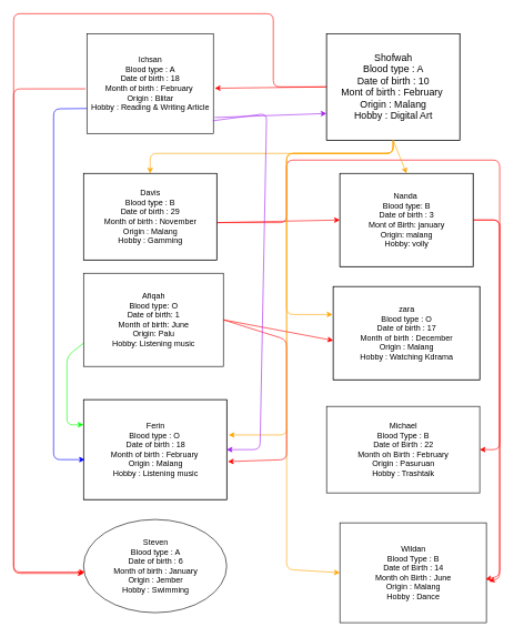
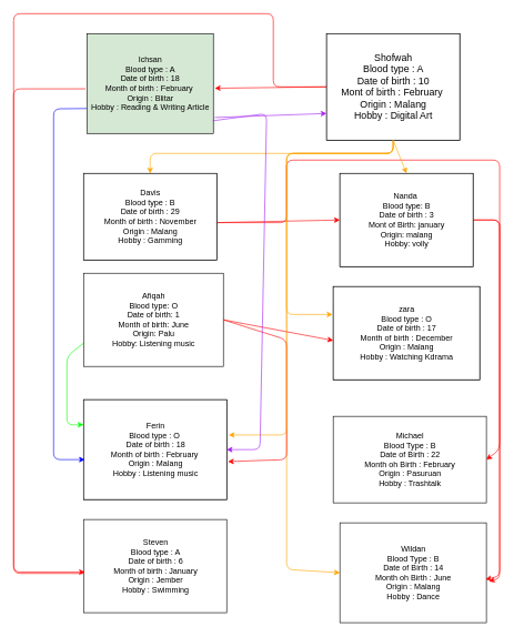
- <mxCell id="6" value="&lt;div&gt;Ichsan&lt;/div&gt;&lt;div&gt;Blood type : A&lt;/div&gt;&lt;div&gt;Date of birth : 18&lt;/div&gt;&lt;div&gt;Month of birth : February&amp;nbsp;&lt;/div&gt;&lt;div&gt;Origin : Blitar&lt;/div&gt;&lt;div&gt;Hobby : Reading &amp;amp; Writing Article&lt;/div&gt;" style="html=1;dashed=0;whitespace=wrap;" vertex="1" parent="1"><mxGeometry x="130" y="50" width="190" height="150" as="geometry" /></mxCell>
+ <mxCell id="6" value="&lt;div&gt;Ichsan&lt;/div&gt;&lt;div&gt;Blood type : A&lt;/div&gt;&lt;div&gt;Date of birth : 18&lt;/div&gt;&lt;div&gt;Month of birth : February&amp;nbsp;&lt;/div&gt;&lt;div&gt;Origin : Blitar&lt;/div&gt;&lt;div&gt;Hobby : Reading &amp;amp; Writing Article&lt;/div&gt;" style="html=1;dashed=0;whitespace=wrap;fillColor=#d5e8d4;" vertex="1" parent="1"><mxGeometry x="130" y="50" width="190" height="150" as="geometry" /></mxCell>
- <mxCell id="14" value="&lt;div&gt;Michael&lt;/div&gt;&lt;div&gt;Blood Type : B&lt;/div&gt;&lt;div&gt;Date of Birth : 22&lt;/div&gt;&lt;div&gt;Month oh Birth : February&lt;/div&gt;&lt;div&gt;Origin : Pasuruan&lt;/div&gt;&lt;div&gt;Hobby : Trashtalk&lt;/div&gt;" style="html=1;dashed=0;whitespace=wrap;" vertex="1" parent="1"><mxGeometry x="490" y="610" width="230" height="130" as="geometry" /></mxCell>
+ <mxCell id="14" value="&lt;div&gt;Michael&lt;/div&gt;&lt;div&gt;Blood Type : B&lt;/div&gt;&lt;div&gt;Date of Birth : 22&lt;/div&gt;&lt;div&gt;Month oh Birth : February&lt;/div&gt;&lt;div&gt;Origin : Pasuruan&lt;/div&gt;&lt;div&gt;Hobby : Trashtalk&lt;/div&gt;" style="html=1;dashed=0;whitespace=wrap;" vertex="1" parent="1"><mxGeometry x="500" y="625" width="230" height="130" as="geometry" /></mxCell>
- <mxCell id="15" value="&lt;div&gt;Steven&lt;/div&gt;&lt;div&gt;Blood type : A&lt;/div&gt;&lt;div&gt;Date of birth : 6&lt;/div&gt;&lt;div&gt;Month of birth : January&lt;/div&gt;&lt;div&gt;Origin : Jember&lt;/div&gt;&lt;div&gt;Hobby : Swimming&lt;/div&gt;" style="ellipse;html=1;dashed=0;whitespace=wrap;" vertex="1" parent="1"><mxGeometry x="125" y="780" width="215" height="140" as="geometry" /></mxCell>
+ <mxCell id="15" value="&lt;div&gt;Steven&lt;/div&gt;&lt;div&gt;Blood type : A&lt;/div&gt;&lt;div&gt;Date of birth : 6&lt;/div&gt;&lt;div&gt;Month of birth : January&lt;/div&gt;&lt;div&gt;Origin : Jember&lt;/div&gt;&lt;div&gt;Hobby : Swimming&lt;/div&gt;" style="html=1;dashed=0;whitespace=wrap;" vertex="1" parent="1"><mxGeometry x="125" y="780" width="215" height="140" as="geometry" /></mxCell>
- <mxCell id="3" value="" style="endArrow=classic;html=1;fillColor=#FF0000;strokeColor=#FF0000;exitX=-0.011;exitY=0.553;exitDx=0;exitDy=0;exitPerimeter=0;entryX=0;entryY=0.579;entryDx=0;entryDy=0;entryPerimeter=0;" edge="1" parent="1" source="6" target="15"><mxGeometry width="50" height="50" relative="1" as="geometry"><mxPoint x="-250" y="200" as="sourcePoint" /><mxPoint x="-120" y="260" as="targetPoint" /><Array as="points"><mxPoint x="20" y="133" /><mxPoint x="20" y="861" /></Array></mxGeometry></mxCell>
+ <mxCell id="3" value="" style="endArrow=none;html=1;fillColor=#FF0000;strokeColor=#FF0000;exitX=-0.011;exitY=0.553;exitDx=0;exitDy=0;exitPerimeter=0;entryX=0;entryY=0.579;entryDx=0;entryDy=0;entryPerimeter=0;" edge="1" parent="1" source="6" target="15"><mxGeometry width="50" height="50" relative="1" as="geometry"><mxPoint x="-250" y="200" as="sourcePoint" /><mxPoint x="-120" y="260" as="targetPoint" /><Array as="points"><mxPoint x="20" y="133" /><mxPoint x="20" y="861" /></Array></mxGeometry></mxCell>
